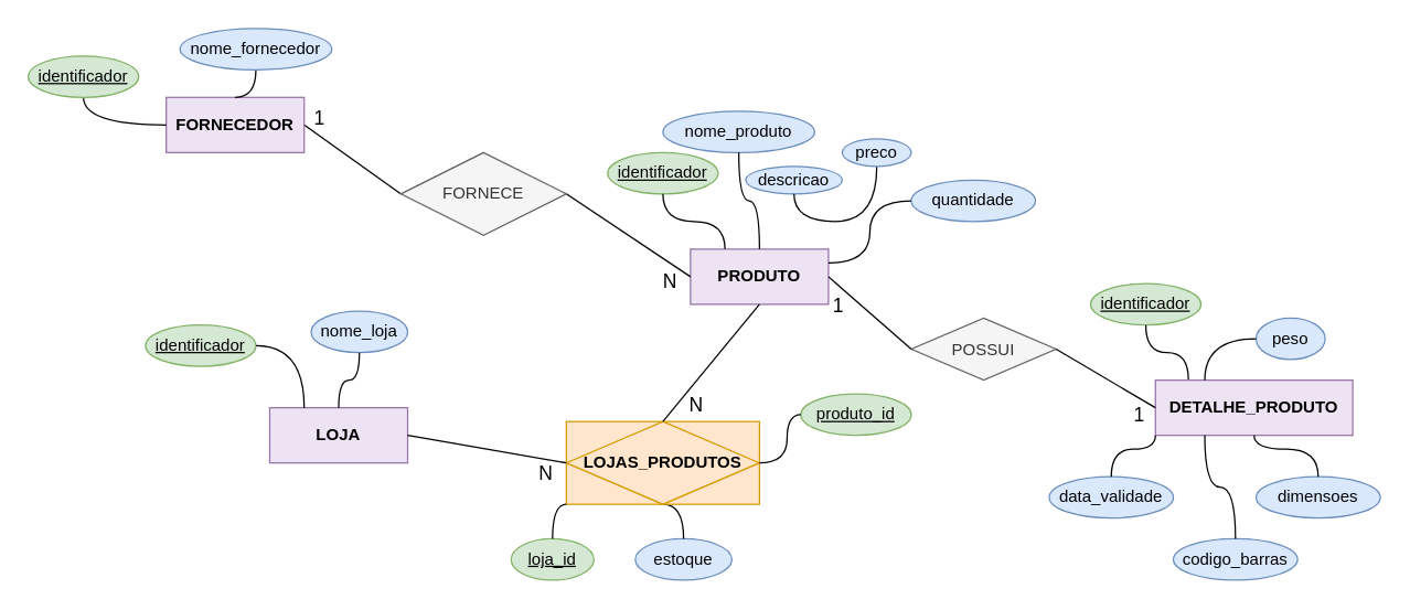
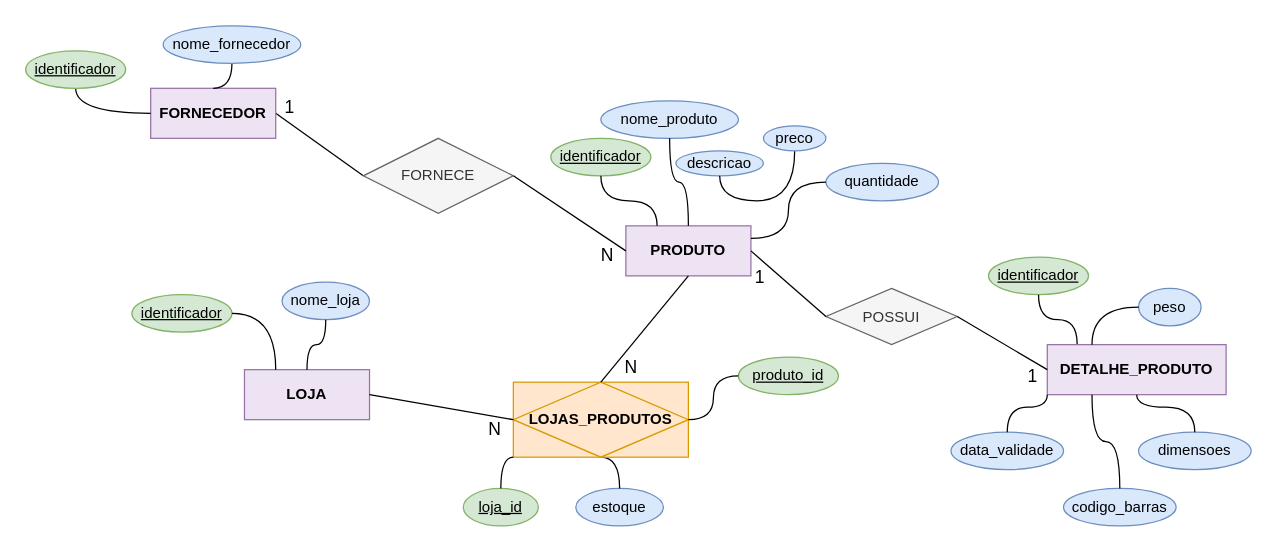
- <mxCell id="51" value="produto_id" style="ellipse;whiteSpace=wrap;html=1;align=center;fontStyle=4;fillColor=#d5e8d4;strokeColor=#82b366;" vertex="1" parent="1"><mxGeometry x="580" y="285" width="80" height="30" as="geometry" /></mxCell>
+ <mxCell id="51" value="produto_id" style="ellipse;whiteSpace=wrap;html=1;align=center;fontStyle=4;fillColor=#d5e8d4;strokeColor=#82b366;" vertex="1" parent="1"><mxGeometry x="590" y="285" width="80" height="30" as="geometry" /></mxCell>
